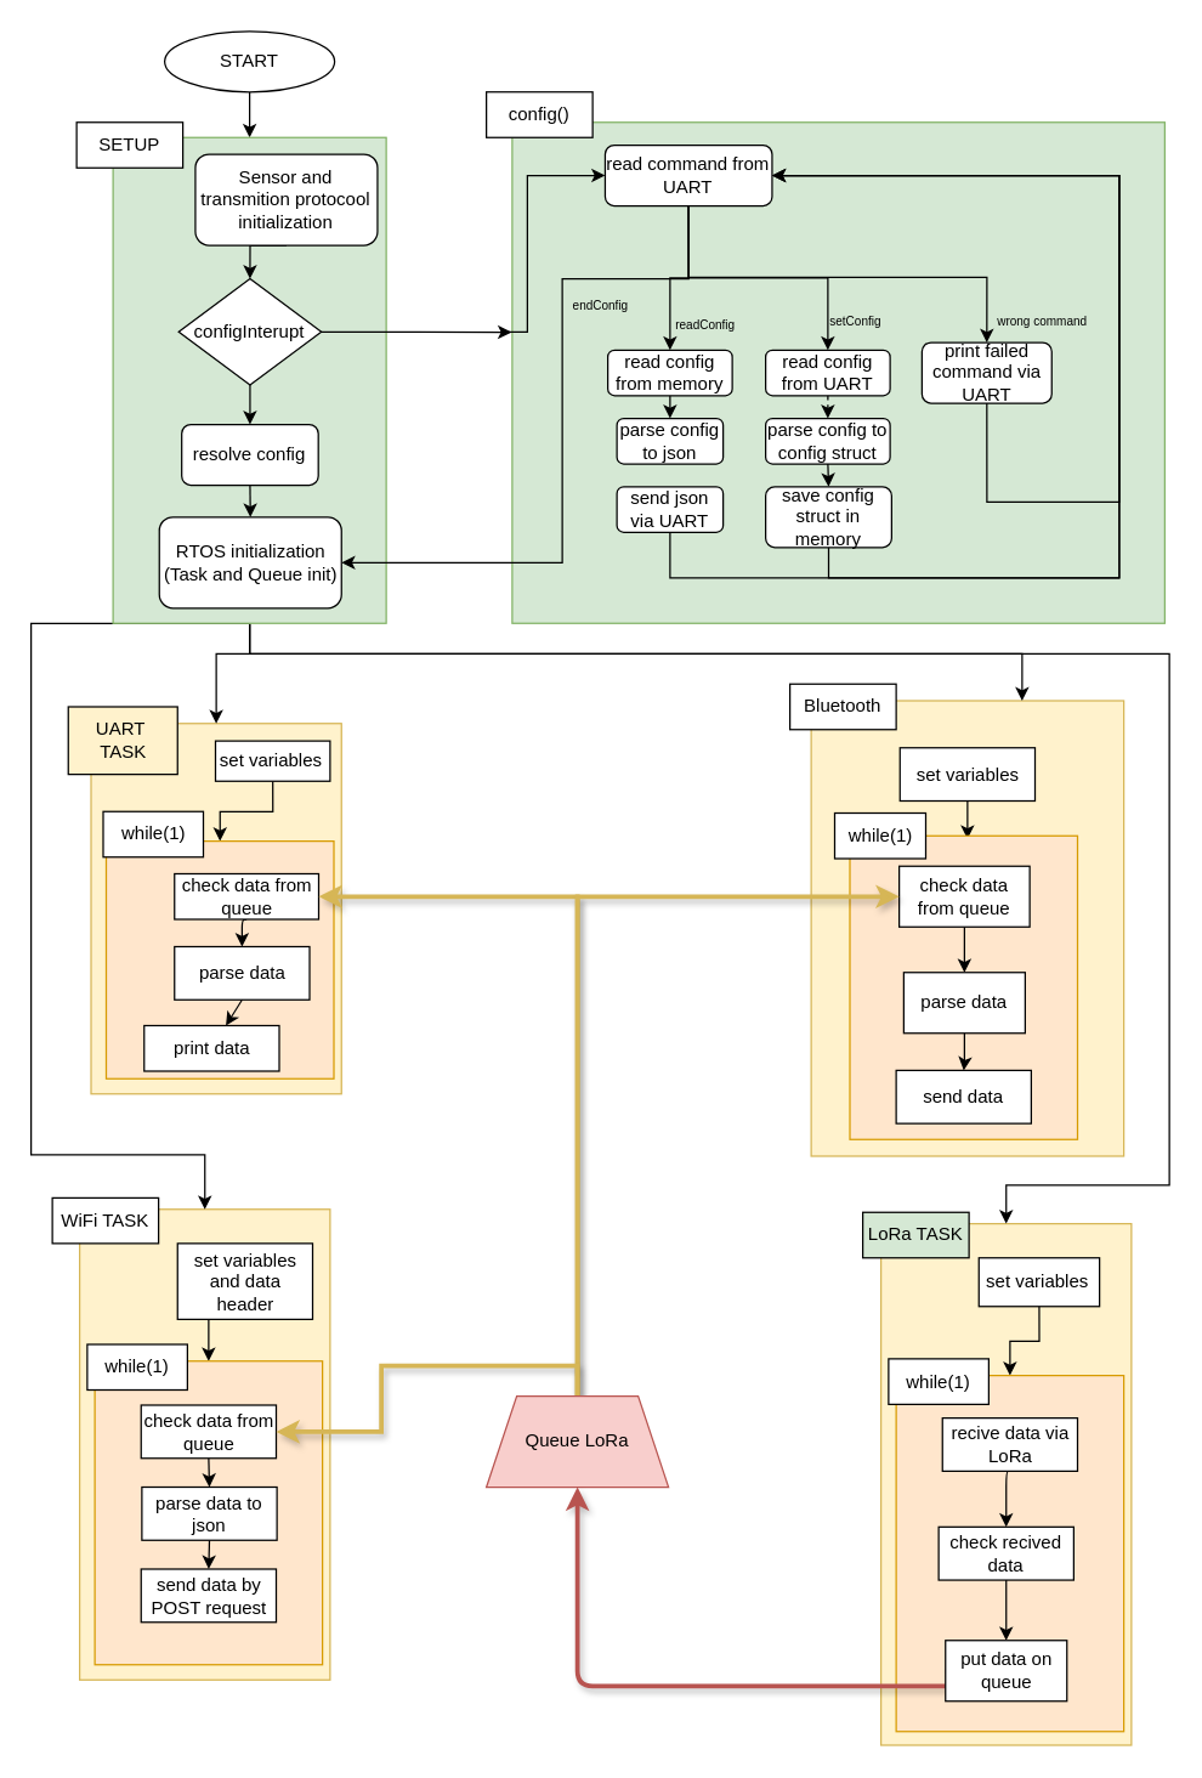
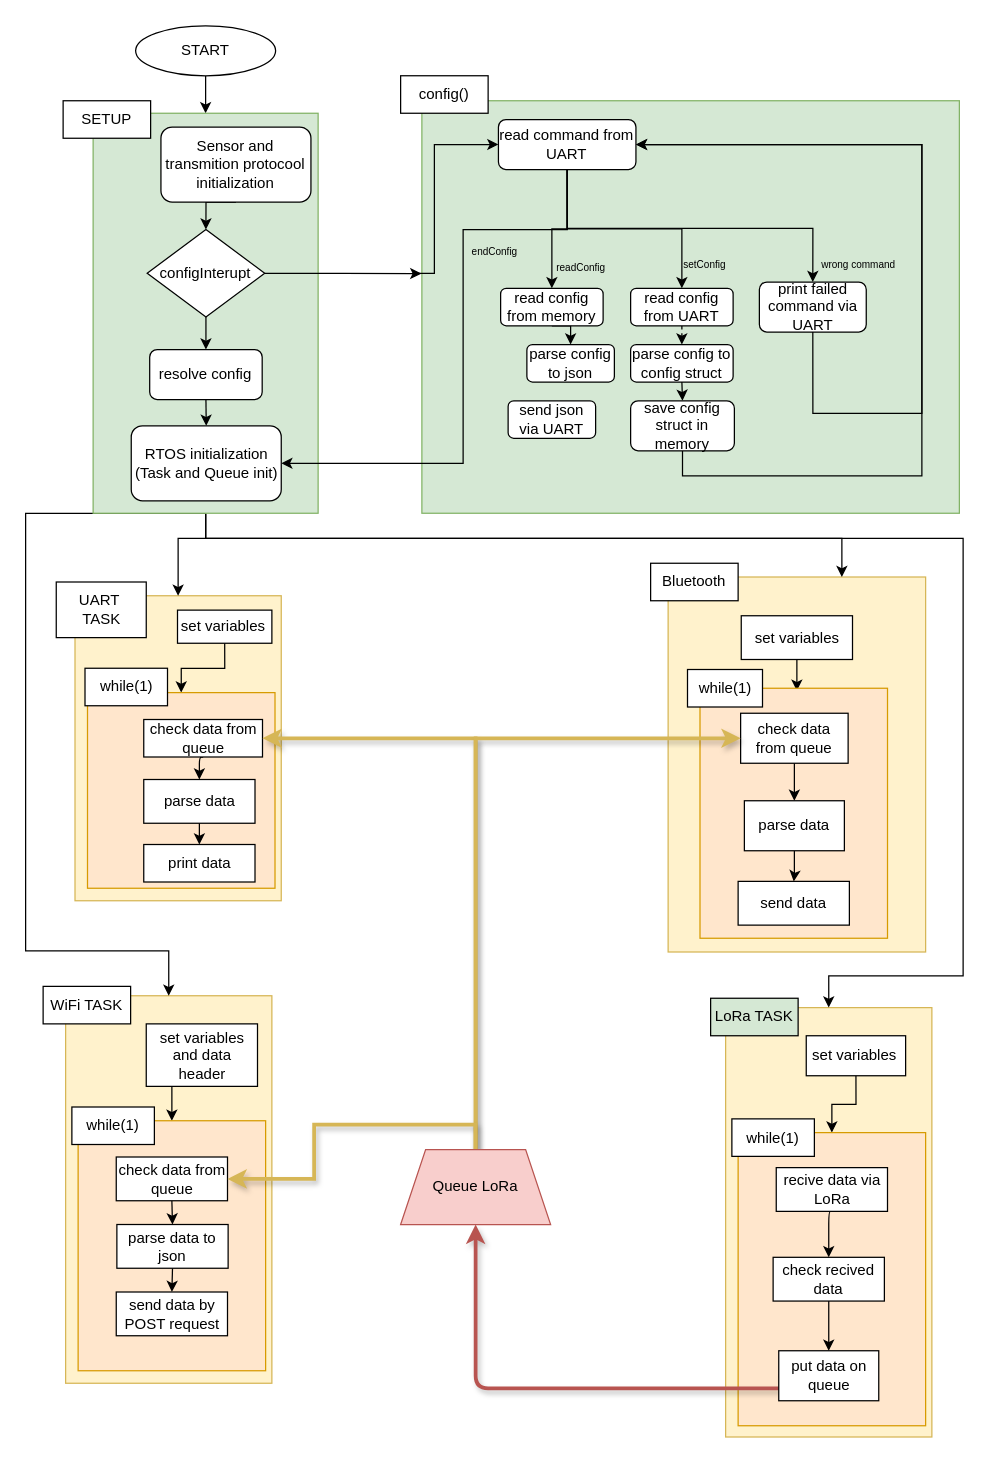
- <mxCell id="80" value="parse config to json" style="rounded=1;whiteSpace=wrap;html=1;" vertex="1" parent="1"><mxGeometry x="406" y="275" width="70" height="30" as="geometry" /></mxCell>
+ <mxCell id="80" value="parse config to json" style="rounded=1;whiteSpace=wrap;html=1;" vertex="1" parent="1"><mxGeometry x="421" y="275" width="70" height="30" as="geometry" /></mxCell>
- <mxCell id="78" style="edgeStyle=orthogonalEdgeStyle;rounded=0;orthogonalLoop=1;jettySize=auto;html=1;exitX=0.5;exitY=1;exitDx=0;exitDy=0;entryX=1;entryY=0.5;entryDx=0;entryDy=0;" edge="1" parent="1" source="79" target="73"><mxGeometry relative="1" as="geometry"><Array as="points"><mxPoint x="441" y="380" /><mxPoint x="737" y="380" /><mxPoint x="737" y="115" /></Array></mxGeometry></mxCell>
- <mxCell id="31" value="UART&amp;nbsp;&lt;br&gt;TASK" style="whiteSpace=wrap;html=1;fillColor=#fff2cc;" parent="1" vertex="1"><mxGeometry x="44.5" y="465" width="72" height="44.5" as="geometry" /></mxCell>
+ <mxCell id="31" value="UART&amp;nbsp;&lt;br&gt;TASK" style="whiteSpace=wrap;html=1;" parent="1" vertex="1"><mxGeometry x="44.5" y="465" width="72" height="44.5" as="geometry" /></mxCell>
- <mxCell id="49" value="print data" style="whiteSpace=wrap;html=1;" parent="1" vertex="1"><mxGeometry x="94.5" y="675" width="89" height="30" as="geometry" /></mxCell>
+ <mxCell id="49" value="print data" style="whiteSpace=wrap;html=1;" parent="1" vertex="1"><mxGeometry x="114.5" y="675" width="89" height="30" as="geometry" /></mxCell>
